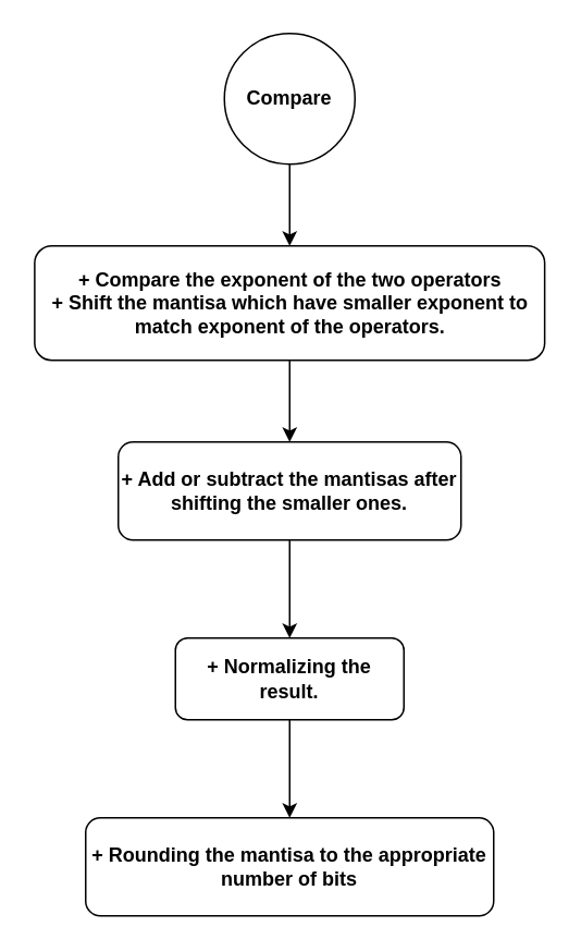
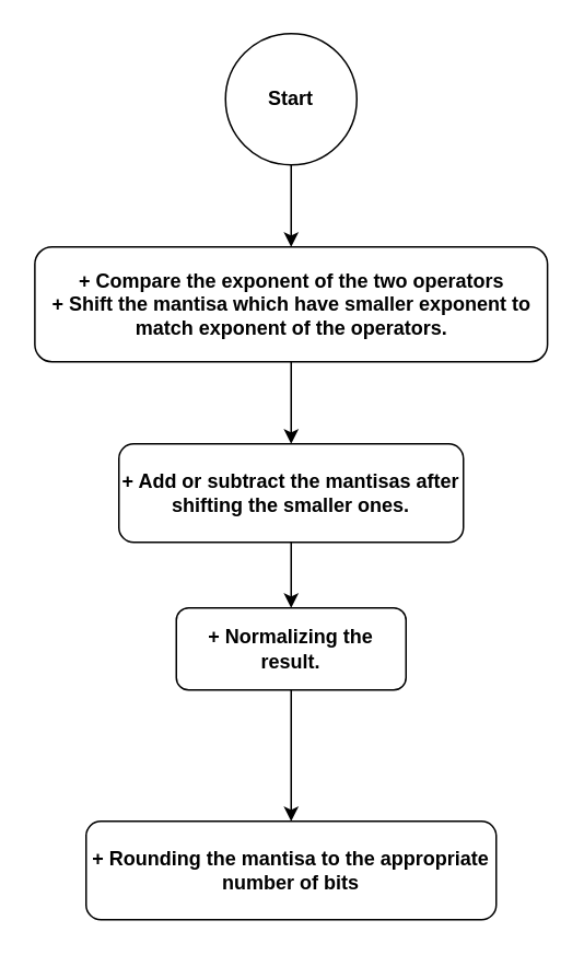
- <mxCell id="3" value="&lt;b&gt;Compare&lt;/b&gt;" style="ellipse;whiteSpace=wrap;html=1;aspect=fixed;" parent="1" vertex="1"><mxGeometry x="137" y="20" width="80" height="80" as="geometry" /></mxCell>
+ <mxCell id="3" value="&lt;b&gt;Start&lt;/b&gt;" style="ellipse;whiteSpace=wrap;html=1;aspect=fixed;" parent="1" vertex="1"><mxGeometry x="137" y="20" width="80" height="80" as="geometry" /></mxCell>
- <mxCell id="9" value="&lt;b&gt;+ Normalizing the result.&lt;/b&gt;" style="rounded=1;whiteSpace=wrap;html=1;" parent="1" vertex="1"><mxGeometry x="107" y="390" width="140" height="50" as="geometry" /></mxCell>
+ <mxCell id="9" value="&lt;b&gt;+ Normalizing the result.&lt;/b&gt;" style="rounded=1;whiteSpace=wrap;html=1;" parent="1" vertex="1"><mxGeometry x="107" y="370" width="140" height="50" as="geometry" /></mxCell>
